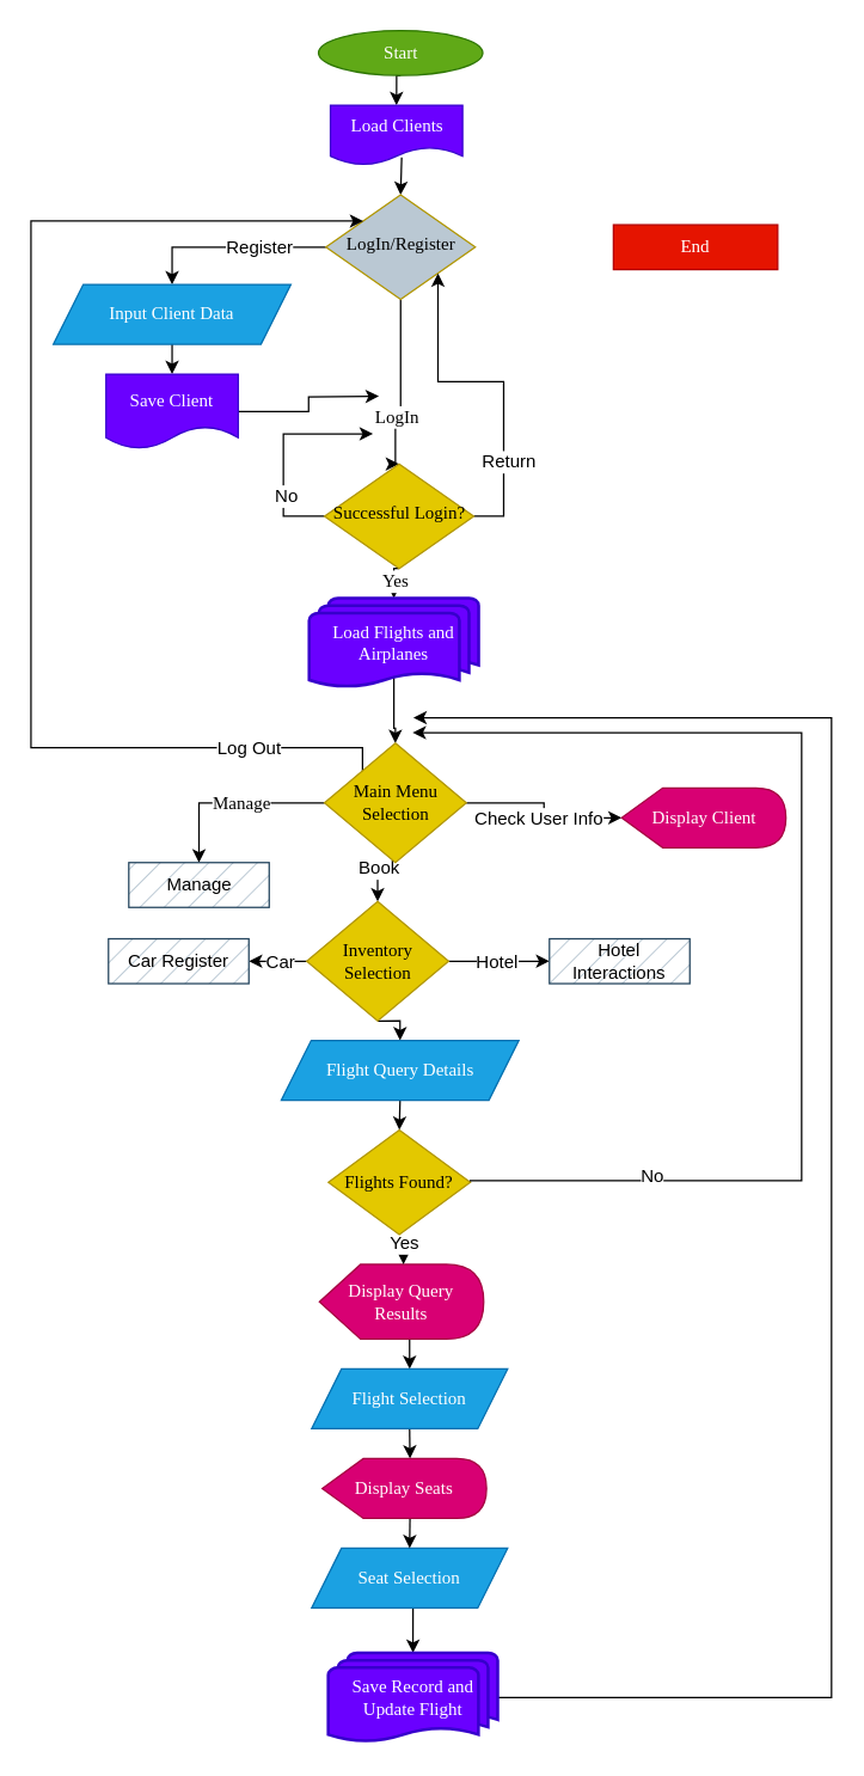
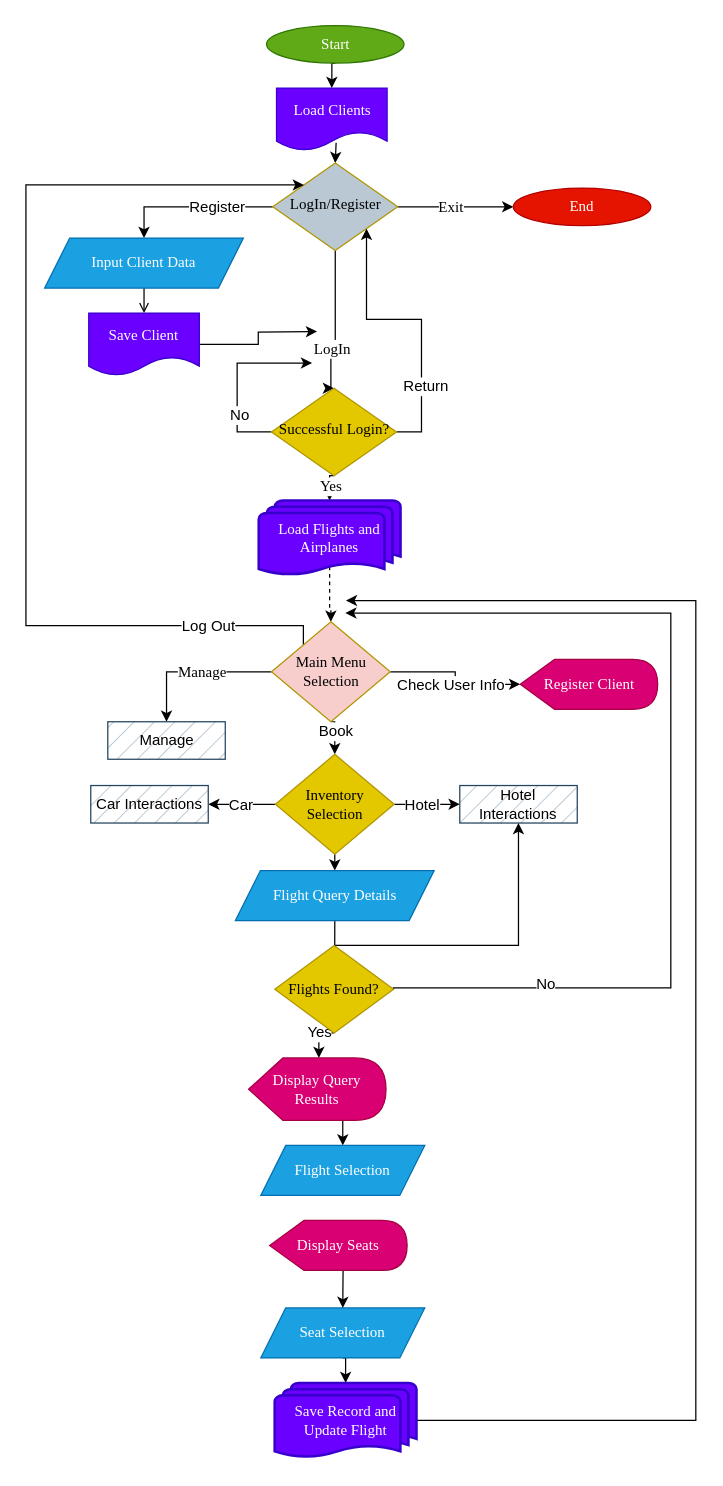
- <mxCell id="32" value="Load Clients" style="shape=document;whiteSpace=wrap;html=1;boundedLbl=1;fillStyle=auto;fontSize=12;fontFamily=Verdana;fillColor=#6a00ff;fontColor=#ffffff;strokeColor=#3700CC;" vertex="1" parent="1"><mxGeometry x="220.5" y="70" width="88.5" height="40" as="geometry" /></mxCell>
+ <mxCell id="32" value="Load Clients" style="shape=document;whiteSpace=wrap;html=1;boundedLbl=1;fillStyle=auto;fontSize=12;fontFamily=Verdana;fillColor=#6a00ff;fontColor=#ffffff;strokeColor=#3700CC;" vertex="1" parent="1"><mxGeometry x="220.5" y="70" width="88.5" height="50" as="geometry" /></mxCell>
+ <mxCell id="4" style="edgeStyle=orthogonalEdgeStyle;rounded=0;orthogonalLoop=1;jettySize=auto;html=1;exitX=1;exitY=0.5;exitDx=0;exitDy=0;entryX=0;entryY=0.5;entryDx=0;entryDy=0;fontSize=12;fontFamily=Verdana;" edge="1" parent="1" source="9" target="12"><mxGeometry relative="1" as="geometry"><Array as="points"><mxPoint x="380" y="165" /><mxPoint x="380" y="165" /></Array></mxGeometry></mxCell>
+ <mxCell id="5" value="Exit" style="edgeLabel;html=1;align=center;verticalAlign=middle;resizable=0;points=[];fontSize=12;fontFamily=Verdana;" vertex="1" connectable="0" parent="4"><mxGeometry x="0.283" y="3" relative="1" as="geometry"><mxPoint x="-17" y="3" as="offset" /></mxGeometry></mxCell>
- <mxCell id="12" value="End" style="whiteSpace=wrap;html=1;fontSize=12;fontFamily=Verdana;fillColor=#e51400;fontColor=#ffffff;strokeColor=#B20000;rounded=0;" vertex="1" parent="1"><mxGeometry x="410" y="150" width="110" height="30" as="geometry" /></mxCell>
+ <mxCell id="12" value="End" style="ellipse;whiteSpace=wrap;html=1;fontSize=12;fontFamily=Verdana;fillColor=#e51400;fontColor=#ffffff;strokeColor=#B20000;" vertex="1" parent="1"><mxGeometry x="410" y="150" width="110" height="30" as="geometry" /></mxCell>
- <mxCell id="33" style="edgeStyle=orthogonalEdgeStyle;rounded=0;orthogonalLoop=1;jettySize=auto;html=1;exitX=0.5;exitY=1;exitDx=0;exitDy=0;entryX=0.5;entryY=0;entryDx=0;entryDy=0;fontSize=12;" edge="1" parent="1" source="34" target="36"><mxGeometry relative="1" as="geometry" /></mxCell>
+ <mxCell id="33" style="edgeStyle=orthogonalEdgeStyle;rounded=0;orthogonalLoop=1;jettySize=auto;html=1;exitX=0.5;exitY=1;exitDx=0;exitDy=0;entryX=0.5;entryY=0;entryDx=0;entryDy=0;fontSize=12;endArrow=open;" edge="1" parent="1" source="34" target="36"><mxGeometry relative="1" as="geometry" /></mxCell>
- <mxCell id="13" style="edgeStyle=orthogonalEdgeStyle;rounded=0;orthogonalLoop=1;jettySize=auto;html=1;entryX=0.5;entryY=0;entryDx=0;entryDy=0;exitX=0.5;exitY=0.88;exitDx=0;exitDy=0;exitPerimeter=0;fontSize=12;fontFamily=Verdana;" edge="1" parent="1" source="31" target="29"><mxGeometry relative="1" as="geometry"><mxPoint x="264" y="447" as="sourcePoint" /><Array as="points"><mxPoint x="264" y="487" /><mxPoint x="260" y="487" /></Array></mxGeometry></mxCell>
+ <mxCell id="13" style="edgeStyle=orthogonalEdgeStyle;rounded=0;orthogonalLoop=1;jettySize=auto;html=1;entryX=0.5;entryY=0;entryDx=0;entryDy=0;exitX=0.5;exitY=0.88;exitDx=0;exitDy=0;exitPerimeter=0;fontSize=12;fontFamily=Verdana;dashed=1;" edge="1" parent="1" source="31" target="29"><mxGeometry relative="1" as="geometry"><mxPoint x="264" y="447" as="sourcePoint" /><Array as="points"><mxPoint x="264" y="487" /><mxPoint x="260" y="487" /></Array></mxGeometry></mxCell>
- <mxCell id="29" value="Main Menu Selection" style="rhombus;whiteSpace=wrap;html=1;fillStyle=auto;fontSize=12;fontFamily=Verdana;fillColor=#e3c800;fontColor=#000000;strokeColor=#B09500;" vertex="1" parent="1"><mxGeometry x="216.5" y="497" width="95" height="80" as="geometry" /></mxCell>
+ <mxCell id="29" value="Main Menu Selection" style="rhombus;whiteSpace=wrap;html=1;fillStyle=auto;fontSize=12;fontFamily=Verdana;fillColor=#f8cecc;fontColor=#000000;strokeColor=#B09500;" vertex="1" parent="1"><mxGeometry x="216.5" y="497" width="95" height="80" as="geometry" /></mxCell>
- <mxCell id="30" value="Display Client" style="shape=display;whiteSpace=wrap;html=1;fontSize=12;fontFamily=Verdana;fillColor=#d80073;fontColor=#ffffff;strokeColor=#A50040;" vertex="1" parent="1"><mxGeometry x="415.5" y="527" width="110" height="40" as="geometry" /></mxCell>
+ <mxCell id="30" value="Register Client" style="shape=display;whiteSpace=wrap;html=1;fontSize=12;fontFamily=Verdana;fillColor=#d80073;fontColor=#ffffff;strokeColor=#A50040;" vertex="1" parent="1"><mxGeometry x="415.5" y="527" width="110" height="40" as="geometry" /></mxCell>
- <mxCell id="44" value="Car Register" style="rounded=0;whiteSpace=wrap;html=1;fillColor=#bac8d3;strokeColor=#23445d;fillStyle=hatch;fontSize=12;" vertex="1" parent="1"><mxGeometry x="71.88" y="628.03" width="94" height="30" as="geometry" /></mxCell>
+ <mxCell id="44" value="Car Interactions" style="rounded=0;whiteSpace=wrap;html=1;fillColor=#bac8d3;strokeColor=#23445d;fillStyle=hatch;fontSize=12;" vertex="1" parent="1"><mxGeometry x="71.88" y="628.03" width="94" height="30" as="geometry" /></mxCell>
- <mxCell id="43" value="Inventory Selection" style="rhombus;whiteSpace=wrap;html=1;fillStyle=auto;fontSize=12;fontFamily=Verdana;fillColor=#e3c800;fontColor=#000000;strokeColor=#B09500;" vertex="1" parent="1"><mxGeometry x="204.63" y="603.03" width="95" height="80" as="geometry" /></mxCell>
+ <mxCell id="43" value="Inventory Selection" style="rhombus;whiteSpace=wrap;html=1;fillStyle=auto;fontSize=12;fontFamily=Verdana;fillColor=#e3c800;fontColor=#000000;strokeColor=#B09500;" vertex="1" parent="1"><mxGeometry x="219.63" y="603.03" width="95" height="80" as="geometry" /></mxCell>
- <mxCell id="46" style="edgeStyle=orthogonalEdgeStyle;rounded=0;orthogonalLoop=1;jettySize=auto;html=1;exitX=0.5;exitY=1;exitDx=0;exitDy=0;entryX=0.5;entryY=0;entryDx=0;entryDy=0;fontSize=12;" edge="1" parent="1" source="47" target="60"><mxGeometry relative="1" as="geometry" /></mxCell>
+ <mxCell id="46" style="edgeStyle=orthogonalEdgeStyle;rounded=0;orthogonalLoop=1;jettySize=auto;html=1;exitX=0.5;exitY=1;exitDx=0;exitDy=0;fontSize=12;" edge="1" parent="1" source="47" target="45"><mxGeometry relative="1" as="geometry" /></mxCell>
- <mxCell id="49" value="Display Query Results" style="shape=display;whiteSpace=wrap;html=1;fontSize=12;fontFamily=Verdana;fillColor=#d80073;fontColor=#ffffff;strokeColor=#A50040;" vertex="1" parent="1"><mxGeometry x="213.13" y="846.03" width="110" height="50" as="geometry" /></mxCell>
+ <mxCell id="49" value="Display Query Results" style="shape=display;whiteSpace=wrap;html=1;fontSize=12;fontFamily=Verdana;fillColor=#d80073;fontColor=#ffffff;strokeColor=#A50040;" vertex="1" parent="1"><mxGeometry x="198.13" y="846.03" width="110" height="50" as="geometry" /></mxCell>
- <mxCell id="50" style="edgeStyle=orthogonalEdgeStyle;rounded=0;orthogonalLoop=1;jettySize=auto;html=1;exitX=0.5;exitY=1;exitDx=0;exitDy=0;entryX=0;entryY=0;entryDx=58.75;entryDy=0;entryPerimeter=0;fontSize=12;" edge="1" parent="1" source="51" target="55"><mxGeometry relative="1" as="geometry" /></mxCell>
- <mxCell id="53" value="Seat Selection" style="shape=parallelogram;perimeter=parallelogramPerimeter;whiteSpace=wrap;html=1;fixedSize=1;fillStyle=auto;fontSize=12;fontFamily=Verdana;fillColor=#1ba1e2;fontColor=#ffffff;strokeColor=#006EAF;" vertex="1" parent="1"><mxGeometry x="207.88" y="1036.03" width="131.25" height="40" as="geometry" /></mxCell>
+ <mxCell id="53" value="Seat Selection" style="shape=parallelogram;perimeter=parallelogramPerimeter;whiteSpace=wrap;html=1;fixedSize=1;fillStyle=auto;fontSize=12;fontFamily=Verdana;fillColor=#1ba1e2;fontColor=#ffffff;strokeColor=#006EAF;" vertex="1" parent="1"><mxGeometry x="207.88" y="1046.03" width="131.25" height="40" as="geometry" /></mxCell>
